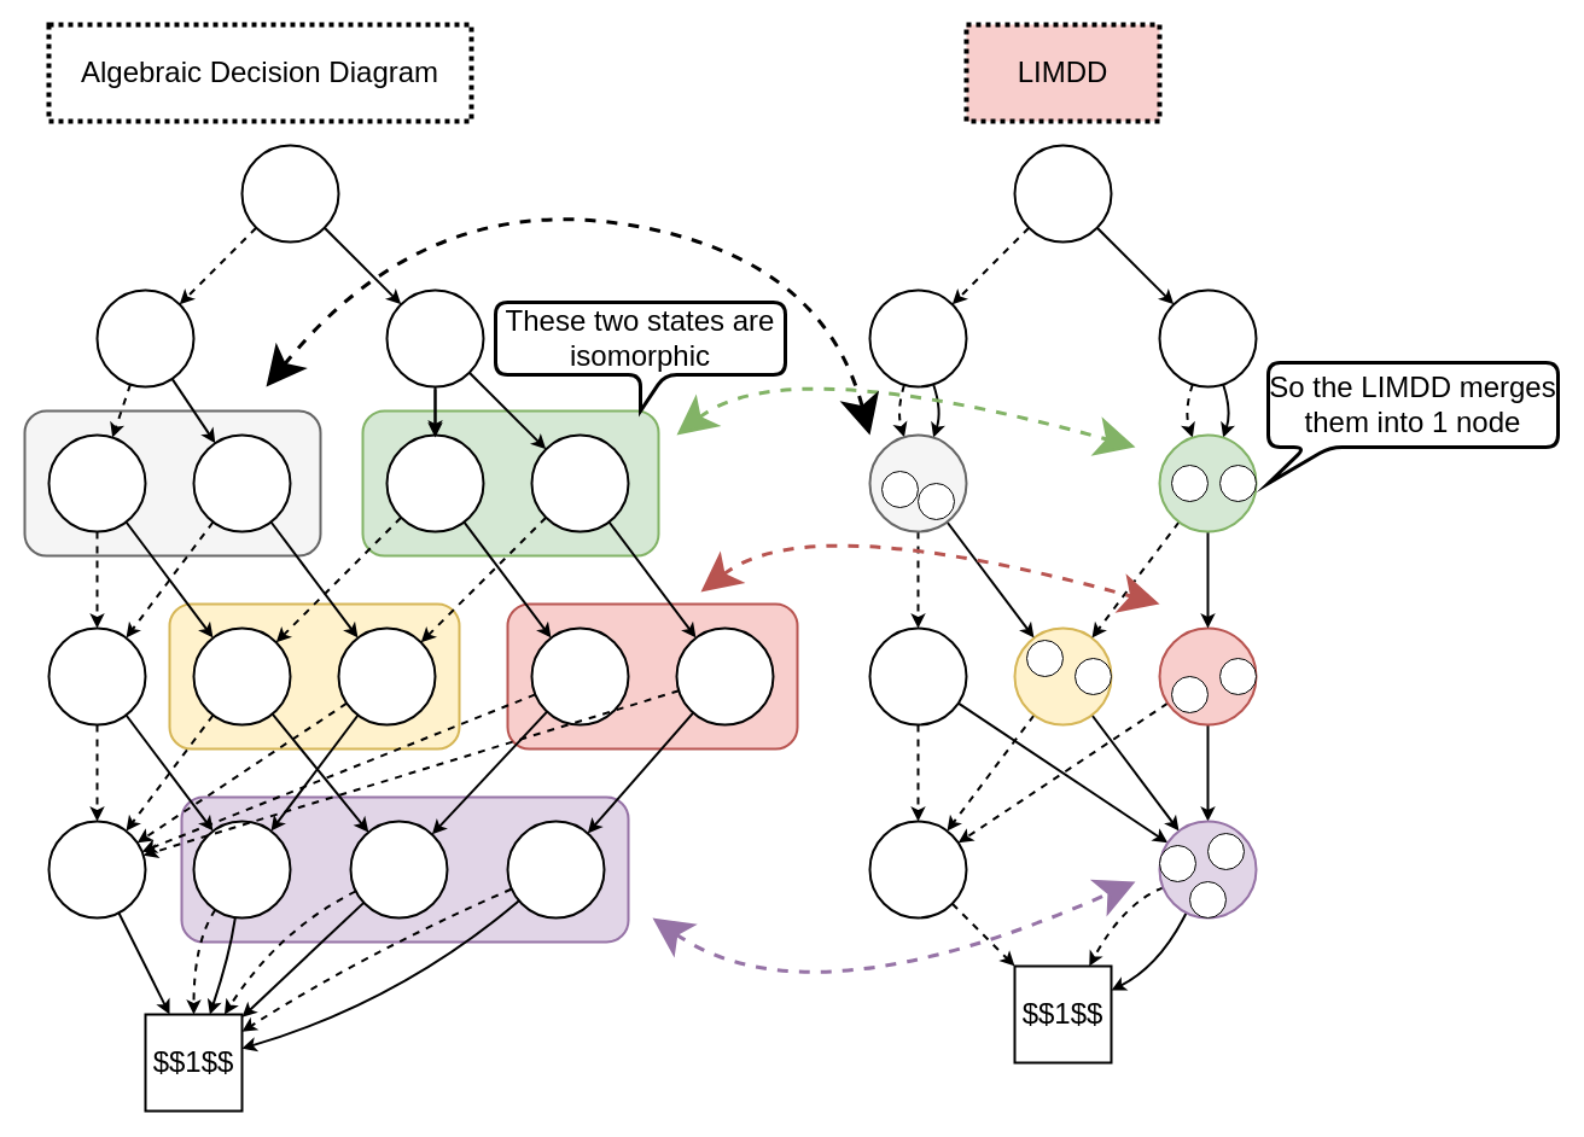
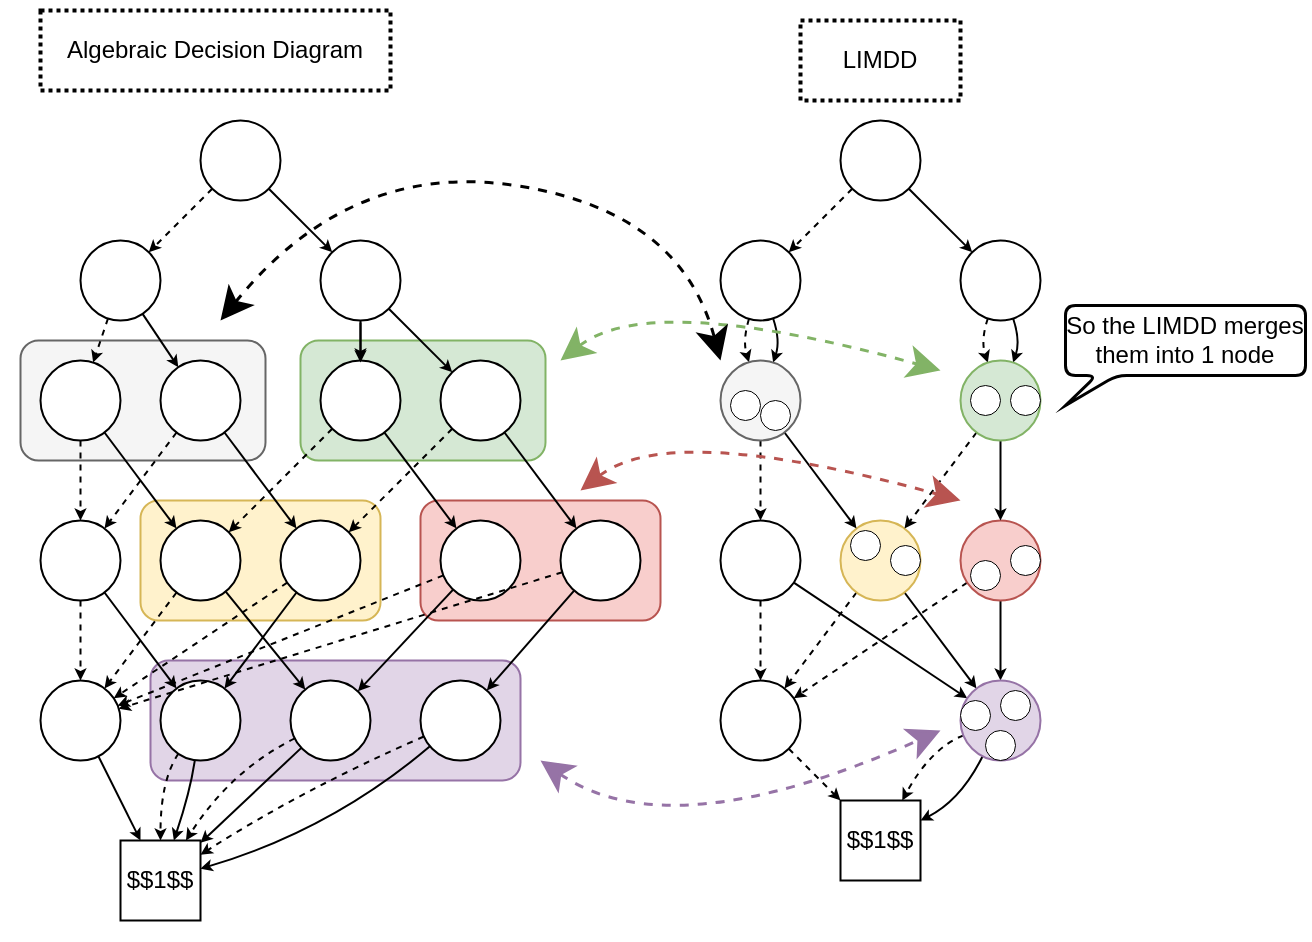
- <mxCell id="85" value="Algebraic Decision Diagram" style="rounded=0;whiteSpace=wrap;html=1;strokeWidth=4;fontSize=24;dashed=1;dashPattern=1 1;" vertex="1" parent="1"><mxGeometry x="40" y="20" width="350" height="80" as="geometry" /></mxCell>
+ <mxCell id="85" value="Algebraic Decision Diagram" style="rounded=0;whiteSpace=wrap;html=1;strokeWidth=4;fontSize=24;dashed=1;dashPattern=1 1;" vertex="1" parent="1"><mxGeometry x="40" y="10" width="350" height="80" as="geometry" /></mxCell>
- <mxCell id="86" value="LIMDD" style="rounded=0;whiteSpace=wrap;html=1;strokeWidth=4;fontSize=24;dashed=1;dashPattern=1 1;fillColor=#f8cecc;" vertex="1" parent="1"><mxGeometry x="800" y="20" width="160" height="80" as="geometry" /></mxCell>
+ <mxCell id="86" value="LIMDD" style="rounded=0;whiteSpace=wrap;html=1;strokeWidth=4;fontSize=24;dashed=1;dashPattern=1 1;" vertex="1" parent="1"><mxGeometry x="800" y="20" width="160" height="80" as="geometry" /></mxCell>
- <mxCell id="91" value="These two states are isomorphic" style="shape=callout;whiteSpace=wrap;html=1;perimeter=calloutPerimeter;strokeWidth=3;fontSize=24;rounded=1;" vertex="1" parent="1"><mxGeometry x="410" y="250" width="240" height="90" as="geometry" /></mxCell>
- <mxCell id="92" value="So the LIMDD merges them into 1 node" style="shape=callout;whiteSpace=wrap;html=1;perimeter=calloutPerimeter;strokeWidth=3;fontSize=24;position2=0;size=30;position=0.13;rounded=1;" vertex="1" parent="1"><mxGeometry x="1050" y="300" width="240" height="100" as="geometry" /></mxCell>
+ <mxCell id="92" value="So the LIMDD merges them into 1 node" style="shape=callout;whiteSpace=wrap;html=1;perimeter=calloutPerimeter;strokeWidth=3;fontSize=24;position2=0;size=30;position=0.13;rounded=1;" vertex="1" parent="1"><mxGeometry x="1065" y="305" width="240" height="100" as="geometry" /></mxCell>
